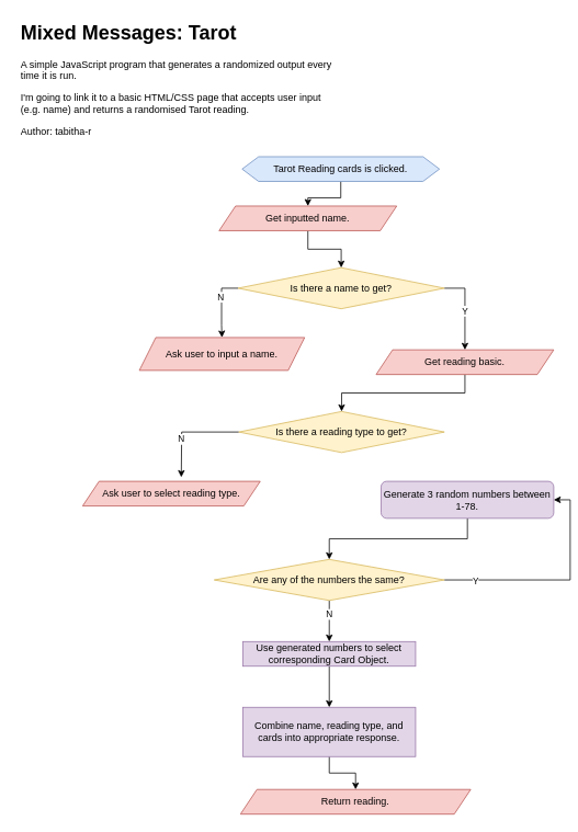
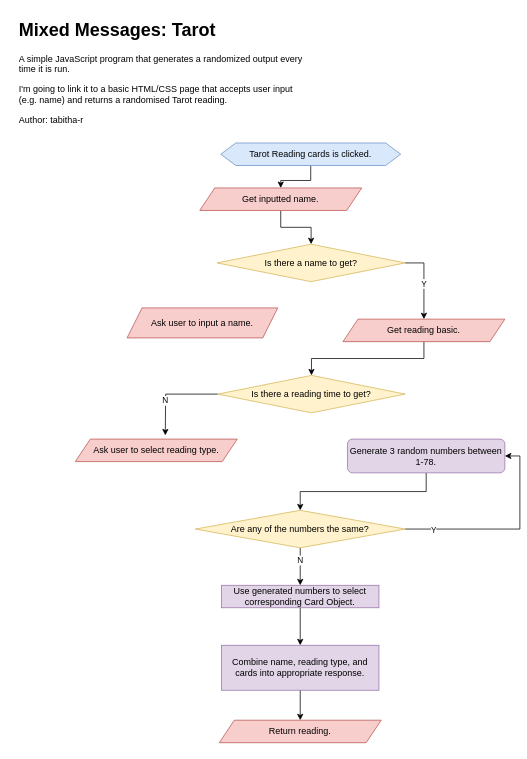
- <mxCell id="5" style="edgeStyle=orthogonalEdgeStyle;rounded=0;orthogonalLoop=1;jettySize=auto;html=1;entryX=0.5;entryY=0;entryDx=0;entryDy=0;exitX=0;exitY=0.5;exitDx=0;exitDy=0;" edge="1" parent="1" source="7" target="12"><mxGeometry relative="1" as="geometry" /></mxCell>
- <mxCell id="6" value="N" style="edgeLabel;html=1;align=center;verticalAlign=middle;resizable=0;points=[];" vertex="1" connectable="0" parent="5"><mxGeometry x="-0.267" y="-2" relative="1" as="geometry"><mxPoint as="offset" /></mxGeometry></mxCell>
- <mxCell id="17" value="Is there a reading type to get?" style="rhombus;whiteSpace=wrap;html=1;rounded=0;fillColor=#fff2cc;strokeColor=#d6b656;shadow=0;" vertex="1" parent="1"><mxGeometry x="290" y="500" width="250" height="50" as="geometry" /></mxCell>
+ <mxCell id="17" value="Is there a reading time to get?" style="rhombus;whiteSpace=wrap;html=1;rounded=0;fillColor=#fff2cc;strokeColor=#d6b656;shadow=0;" vertex="1" parent="1"><mxGeometry x="290" y="500" width="250" height="50" as="geometry" /></mxCell>
- <mxCell id="30" value="Return reading." style="shape=parallelogram;perimeter=parallelogramPerimeter;whiteSpace=wrap;html=1;fixedSize=1;rounded=0;shadow=0;fillColor=#f8cecc;strokeColor=#b85450;" vertex="1" parent="1"><mxGeometry x="292" y="960" width="280" height="30" as="geometry" /></mxCell>
+ <mxCell id="30" value="Return reading." style="shape=parallelogram;perimeter=parallelogramPerimeter;whiteSpace=wrap;html=1;fixedSize=1;rounded=0;shadow=0;fillColor=#f8cecc;strokeColor=#b85450;" vertex="1" parent="1"><mxGeometry x="292" y="960" width="216" height="30" as="geometry" /></mxCell>
